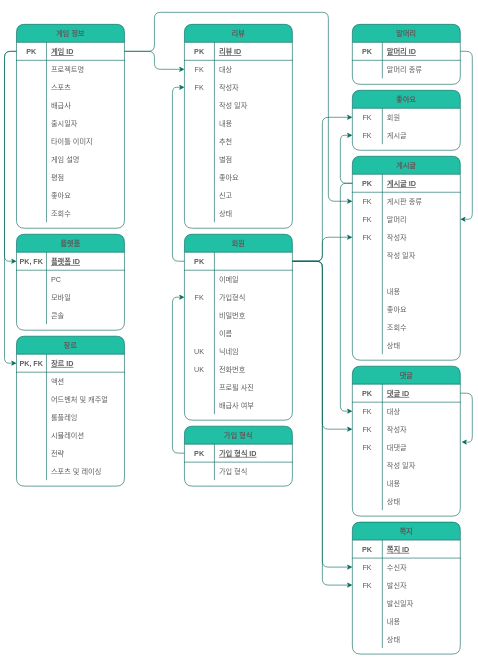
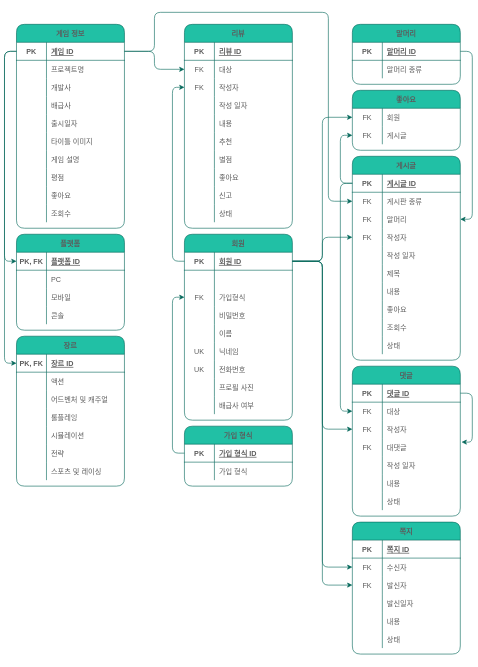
- <mxCell id="176" value="스포츠" style="shape=partialRectangle;connectable=0;fillColor=none;top=0;left=0;bottom=0;right=0;align=left;spacingLeft=6;overflow=hidden;strokeColor=#006658;fontColor=#5C5C5C;rounded=1;" parent="174" vertex="1"><mxGeometry x="50" width="130" height="30" as="geometry"><mxRectangle width="130" height="30" as="alternateBounds" /></mxGeometry></mxCell>
+ <mxCell id="176" value="개발사" style="shape=partialRectangle;connectable=0;fillColor=none;top=0;left=0;bottom=0;right=0;align=left;spacingLeft=6;overflow=hidden;strokeColor=#006658;fontColor=#5C5C5C;rounded=1;" parent="174" vertex="1"><mxGeometry x="50" width="130" height="30" as="geometry"><mxRectangle width="130" height="30" as="alternateBounds" /></mxGeometry></mxCell>
+ <mxCell id="5" value="회원 ID" style="shape=partialRectangle;connectable=0;fillColor=none;top=0;left=0;bottom=0;right=0;align=left;spacingLeft=6;fontStyle=5;overflow=hidden;strokeColor=#006658;fontColor=#5C5C5C;rounded=1;" parent="3" vertex="1"><mxGeometry x="50" width="130" height="30" as="geometry"><mxRectangle width="130" height="30" as="alternateBounds" /></mxGeometry></mxCell>
+ <mxCell id="48" value="제목" style="shape=partialRectangle;connectable=0;fillColor=none;top=0;left=0;bottom=0;right=0;align=left;spacingLeft=6;overflow=hidden;strokeColor=#006658;fontColor=#5C5C5C;rounded=1;" parent="46" vertex="1"><mxGeometry x="50" width="130" height="30" as="geometry"><mxRectangle width="130" height="30" as="alternateBounds" /></mxGeometry></mxCell>
- <mxCell id="8" value="이메일" style="shape=partialRectangle;connectable=0;fillColor=none;top=0;left=0;bottom=0;right=0;align=left;spacingLeft=6;overflow=hidden;strokeColor=#006658;fontColor=#5C5C5C;rounded=1;" parent="6" vertex="1"><mxGeometry x="50" width="130" height="30" as="geometry"><mxRectangle width="130" height="30" as="alternateBounds" /></mxGeometry></mxCell>
